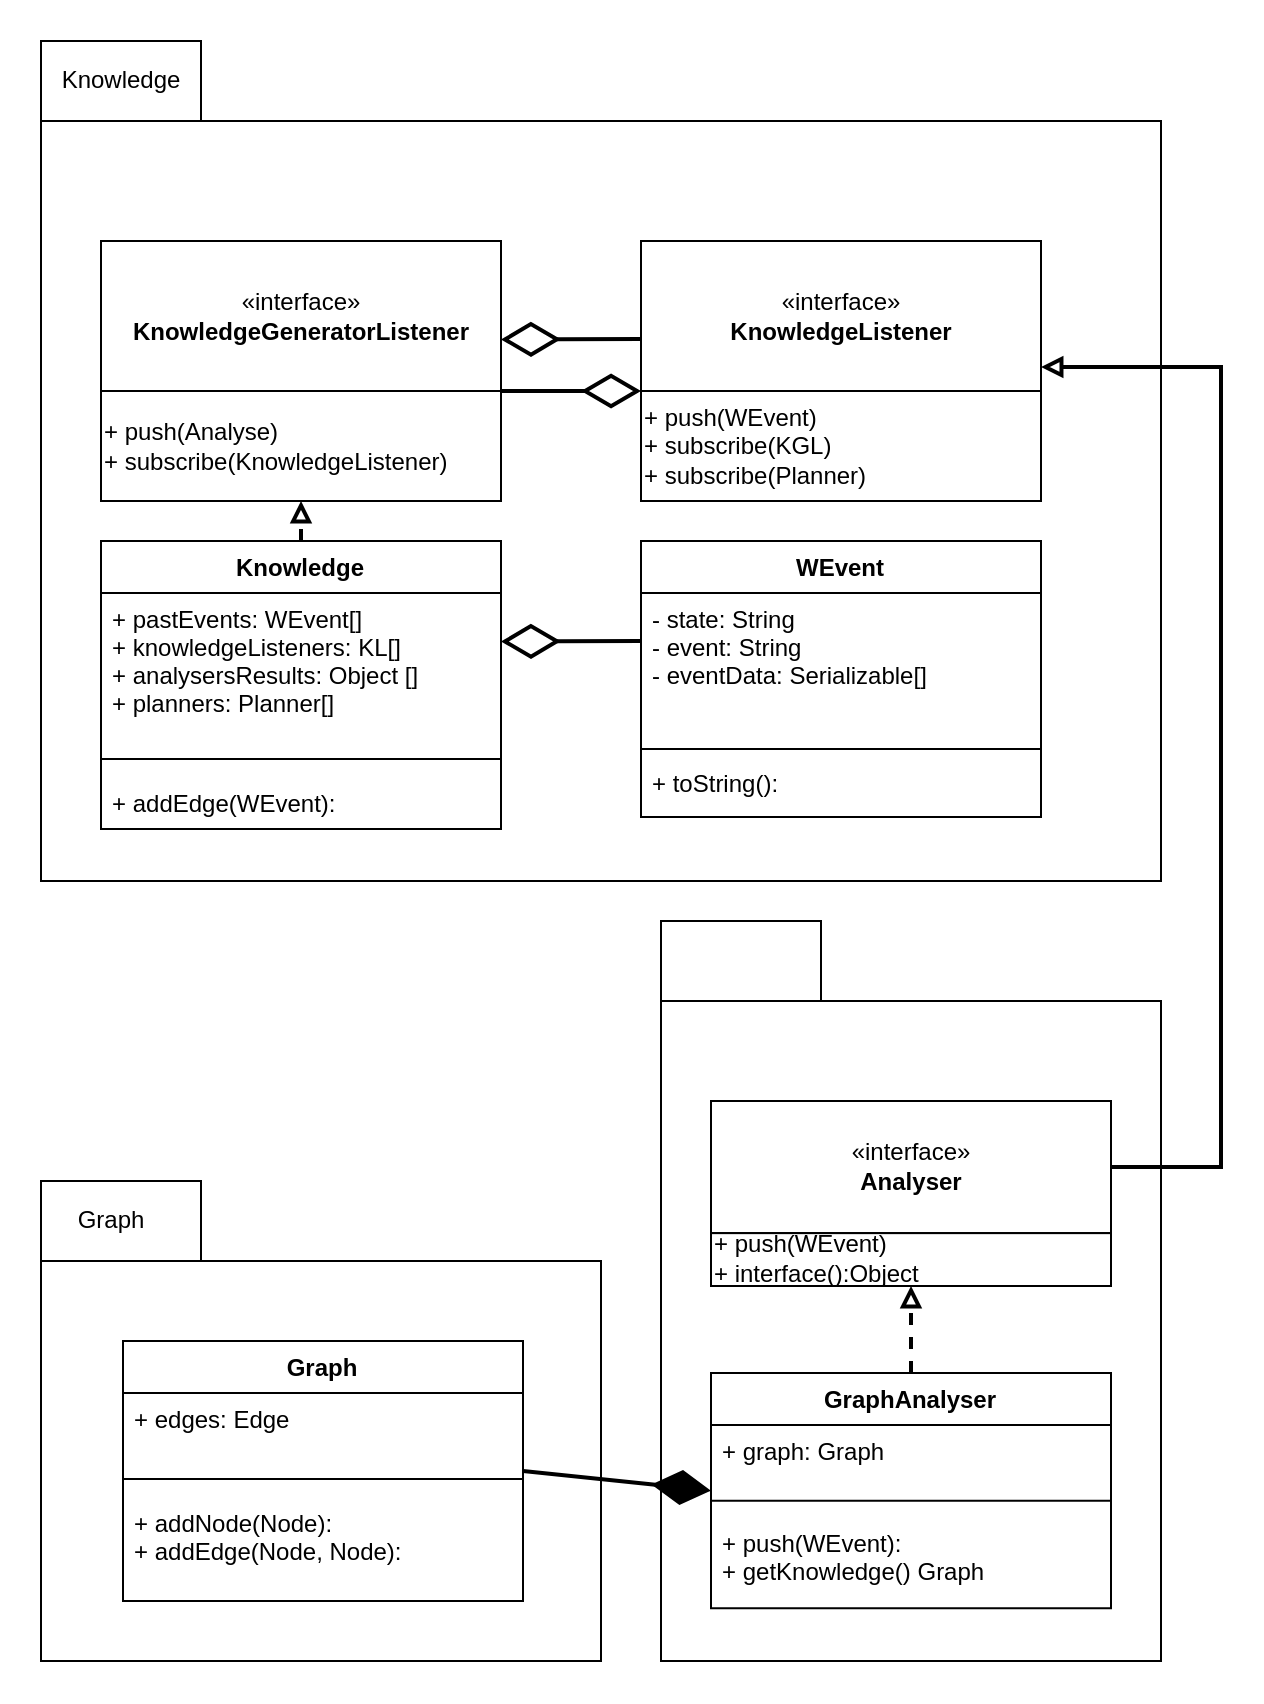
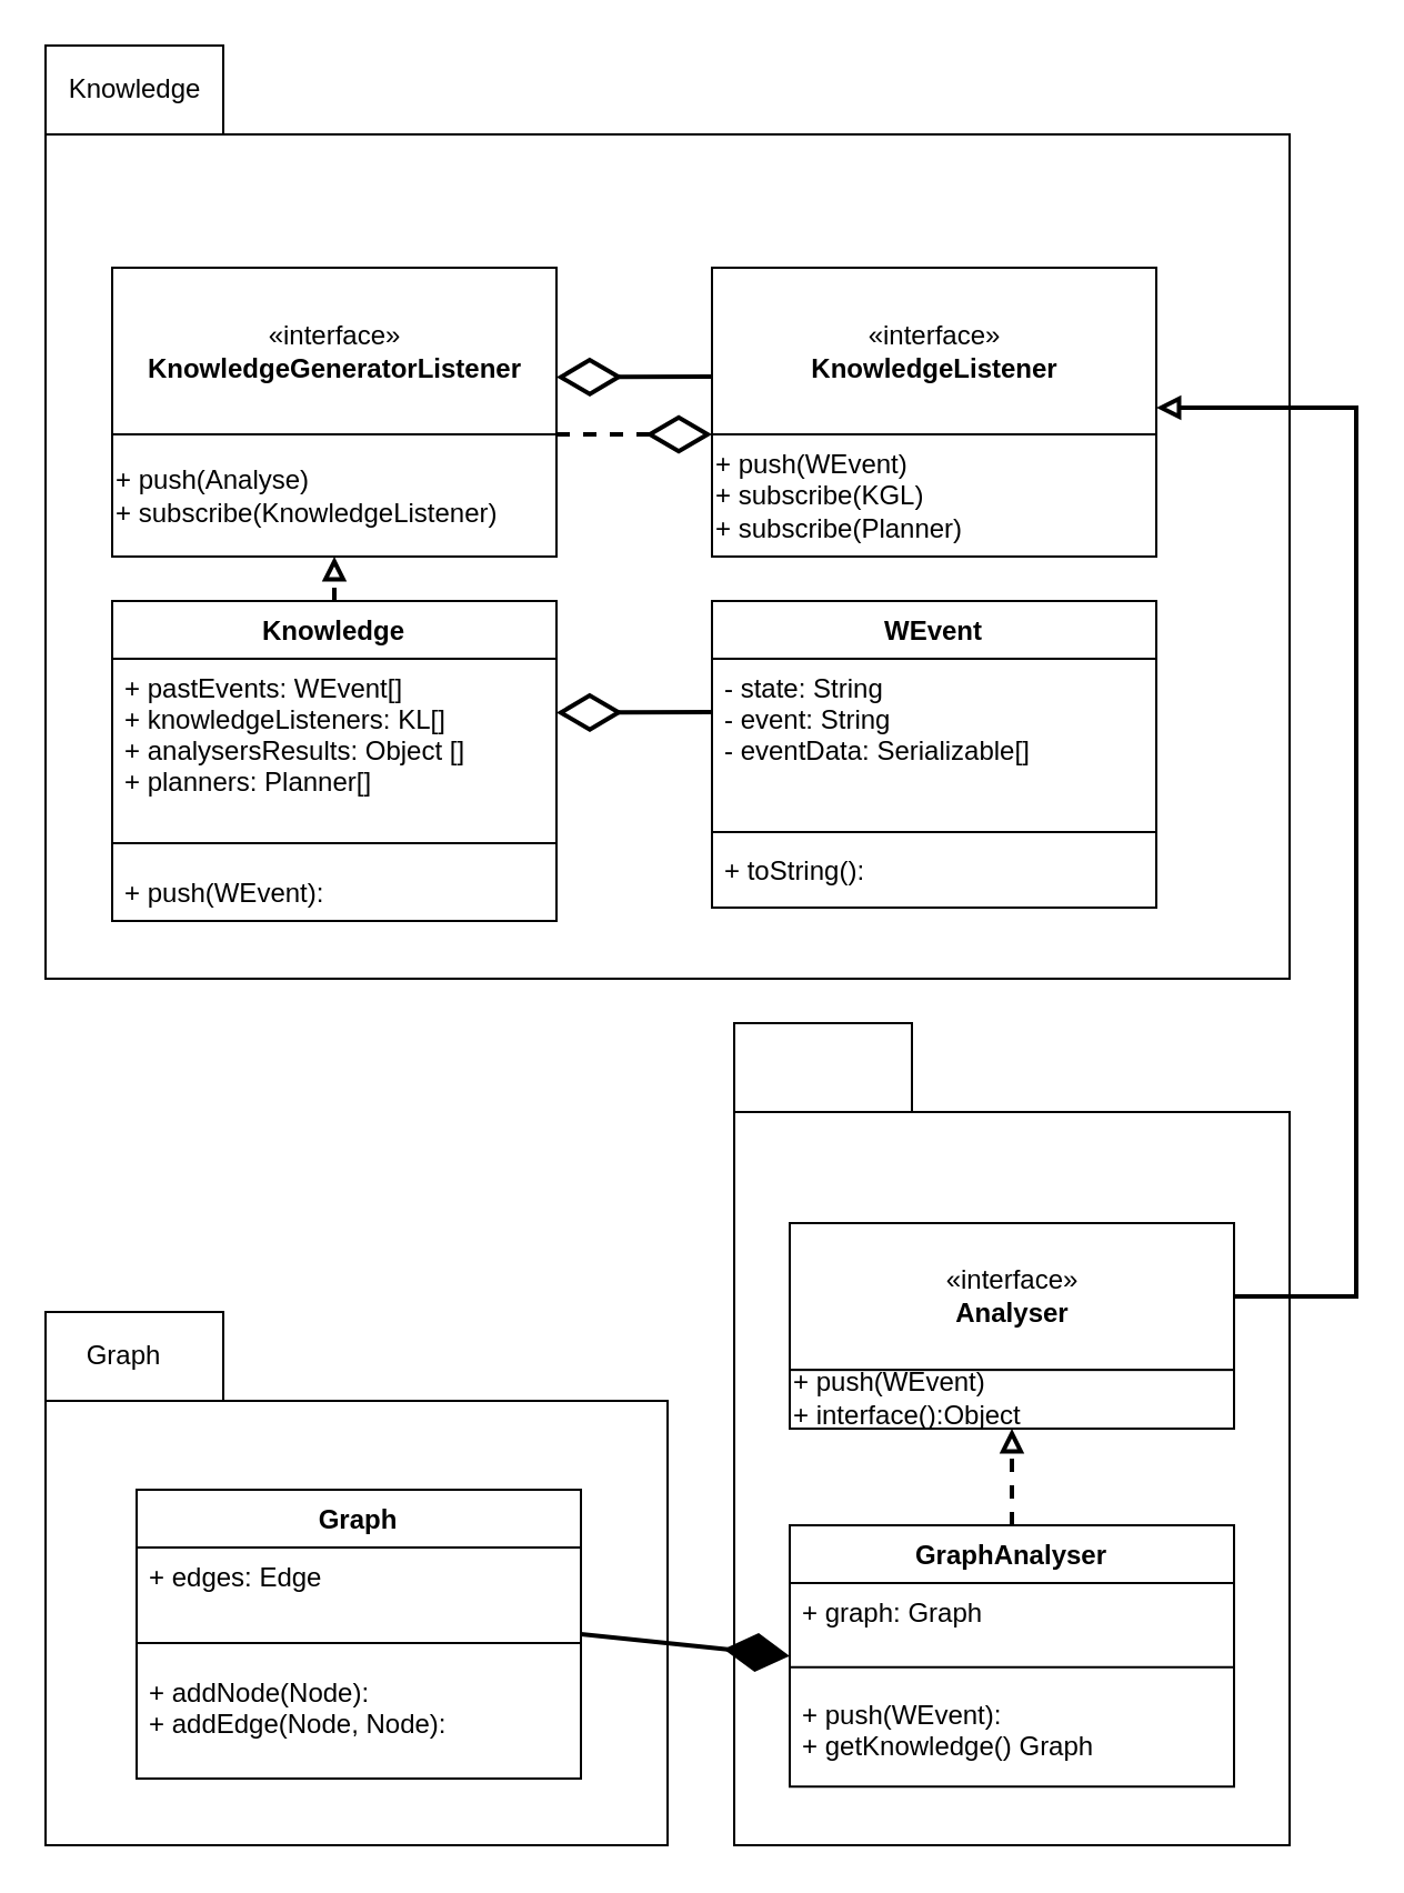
- <mxCell id="29" value="" style="endArrow=diamondThin;endFill=0;endSize=24;html=1;strokeWidth=2;entryX=0;entryY=1;entryDx=0;entryDy=0;exitX=1;exitY=0;exitDx=0;exitDy=0;" parent="1" source="20" target="26" edge="1"><mxGeometry width="160" relative="1" as="geometry"><mxPoint x="170" y="20" as="sourcePoint" /><mxPoint x="260" y="208.66" as="targetPoint" /></mxGeometry></mxCell>
+ <mxCell id="29" value="" style="endArrow=diamondThin;endFill=0;endSize=24;html=1;strokeWidth=2;entryX=0;entryY=1;entryDx=0;entryDy=0;exitX=1;exitY=0;exitDx=0;exitDy=0;dashed=1;" parent="1" source="20" target="26" edge="1"><mxGeometry width="160" relative="1" as="geometry"><mxPoint x="170" y="20" as="sourcePoint" /><mxPoint x="260" y="208.66" as="targetPoint" /></mxGeometry></mxCell>
- <mxCell id="17" value="+ addEdge(WEvent):" style="text;strokeColor=none;fillColor=none;align=left;verticalAlign=top;spacingLeft=4;spacingRight=4;overflow=hidden;rotatable=0;points=[[0,0.5],[1,0.5]];portConstraint=eastwest;" parent="14" vertex="1"><mxGeometry y="118" width="200" height="26" as="geometry" /></mxCell>
+ <mxCell id="17" value="+ push(WEvent):" style="text;strokeColor=none;fillColor=none;align=left;verticalAlign=top;spacingLeft=4;spacingRight=4;overflow=hidden;rotatable=0;points=[[0,0.5],[1,0.5]];portConstraint=eastwest;" parent="14" vertex="1"><mxGeometry y="118" width="200" height="26" as="geometry" /></mxCell>
